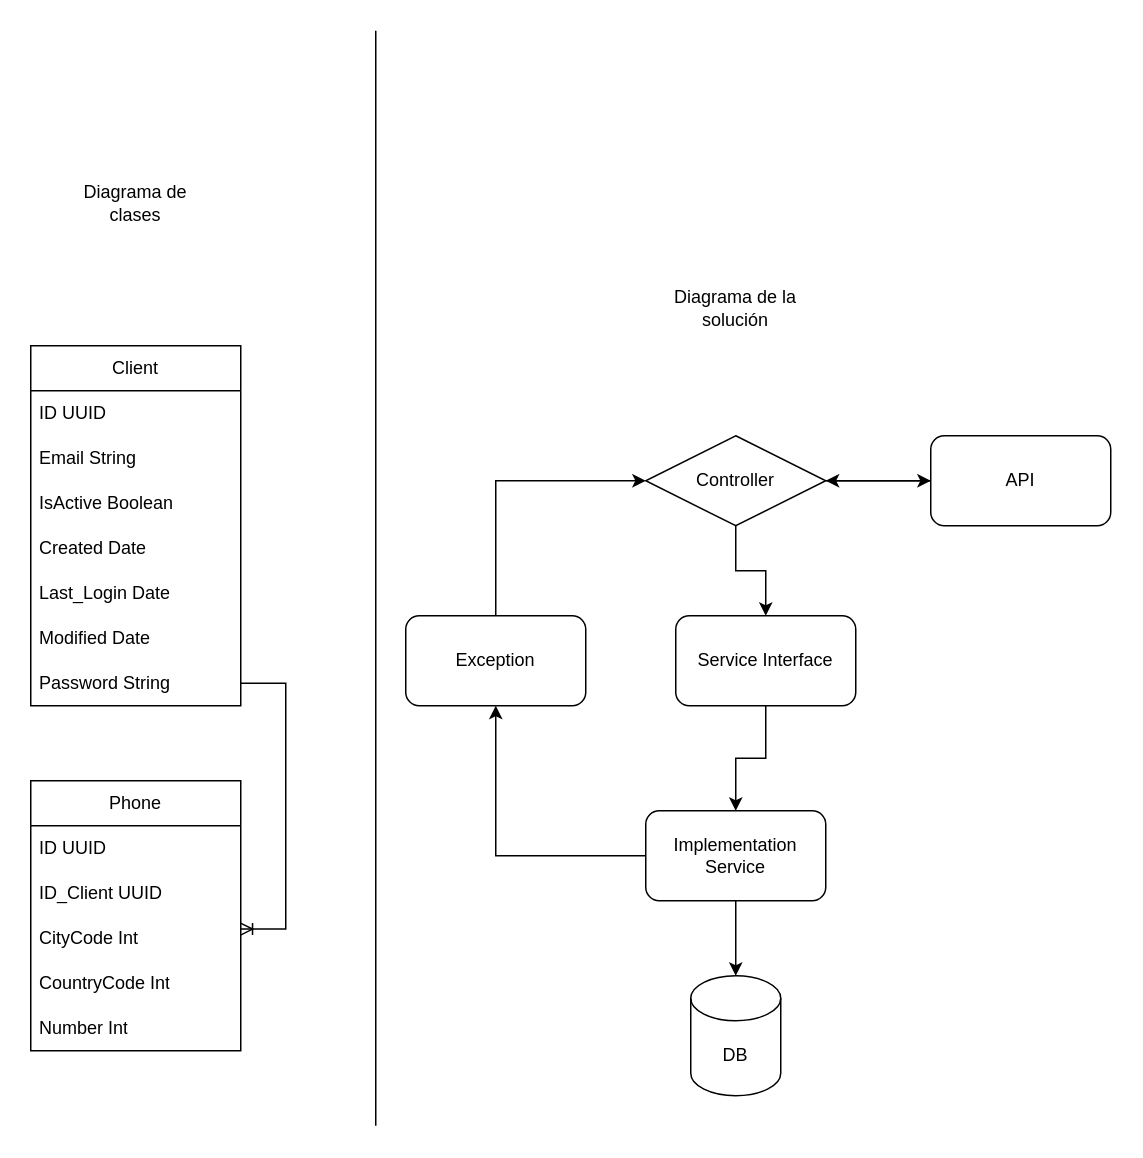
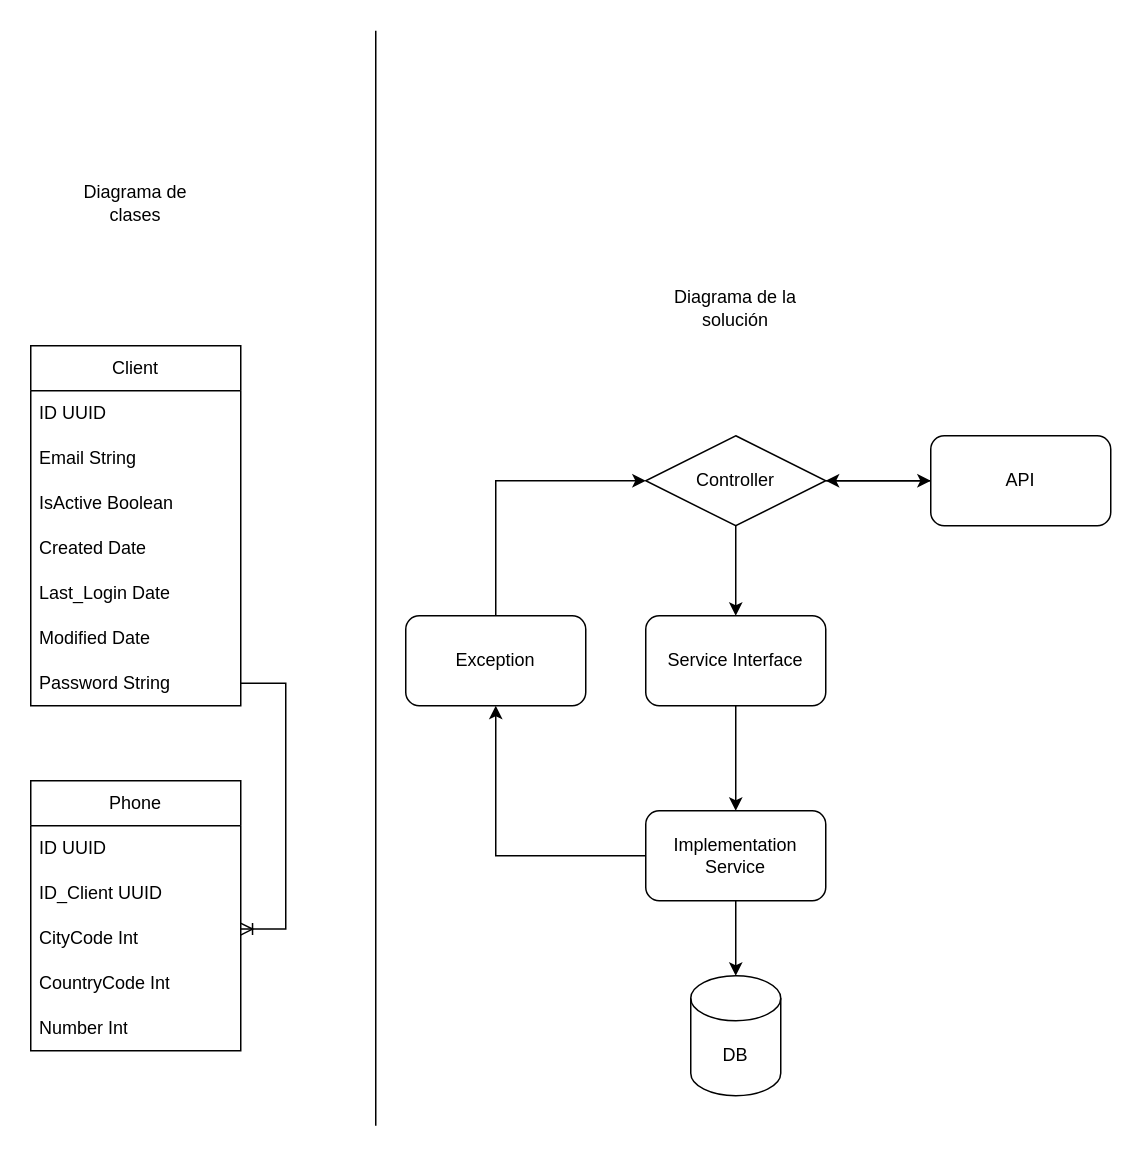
- <mxCell id="6" value="Service Interface" style="rounded=1;whiteSpace=wrap;html=1;" vertex="1" parent="1"><mxGeometry x="450" y="410" width="120" height="60" as="geometry" /></mxCell>
+ <mxCell id="6" value="Service Interface" style="rounded=1;whiteSpace=wrap;html=1;" vertex="1" parent="1"><mxGeometry x="430" y="410" width="120" height="60" as="geometry" /></mxCell>
